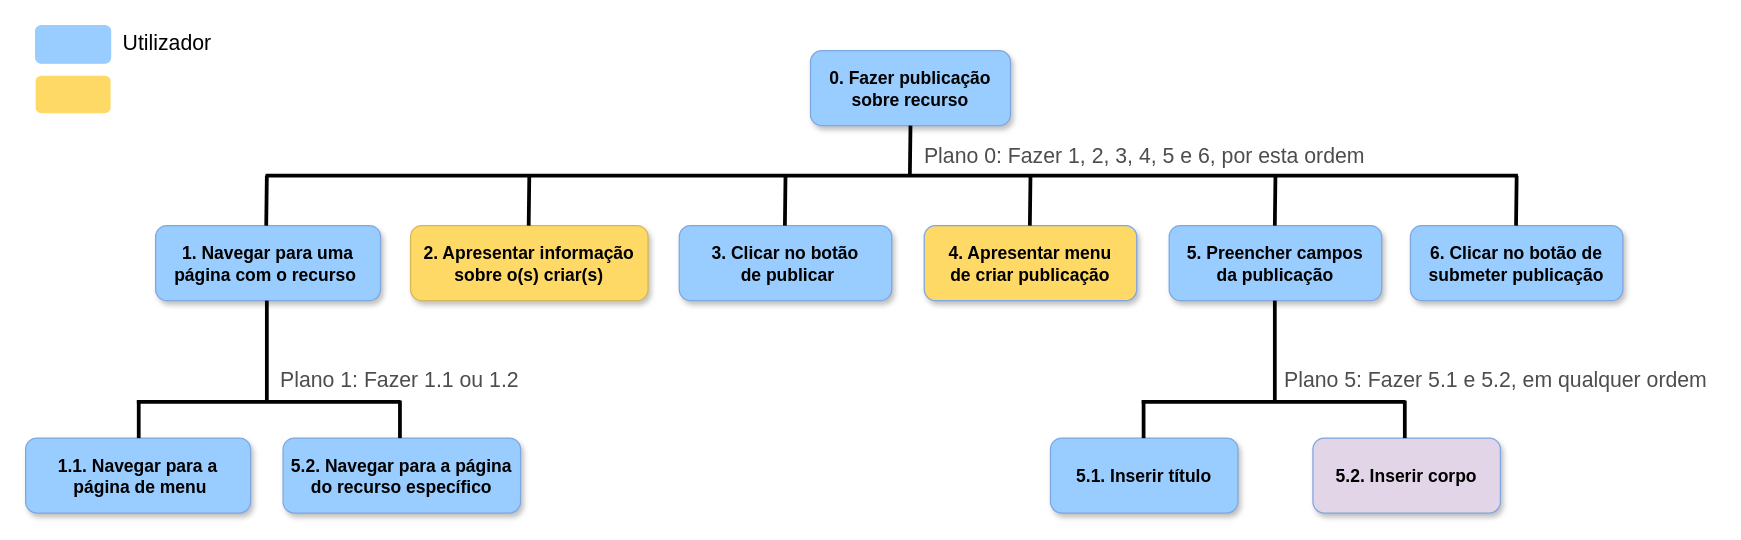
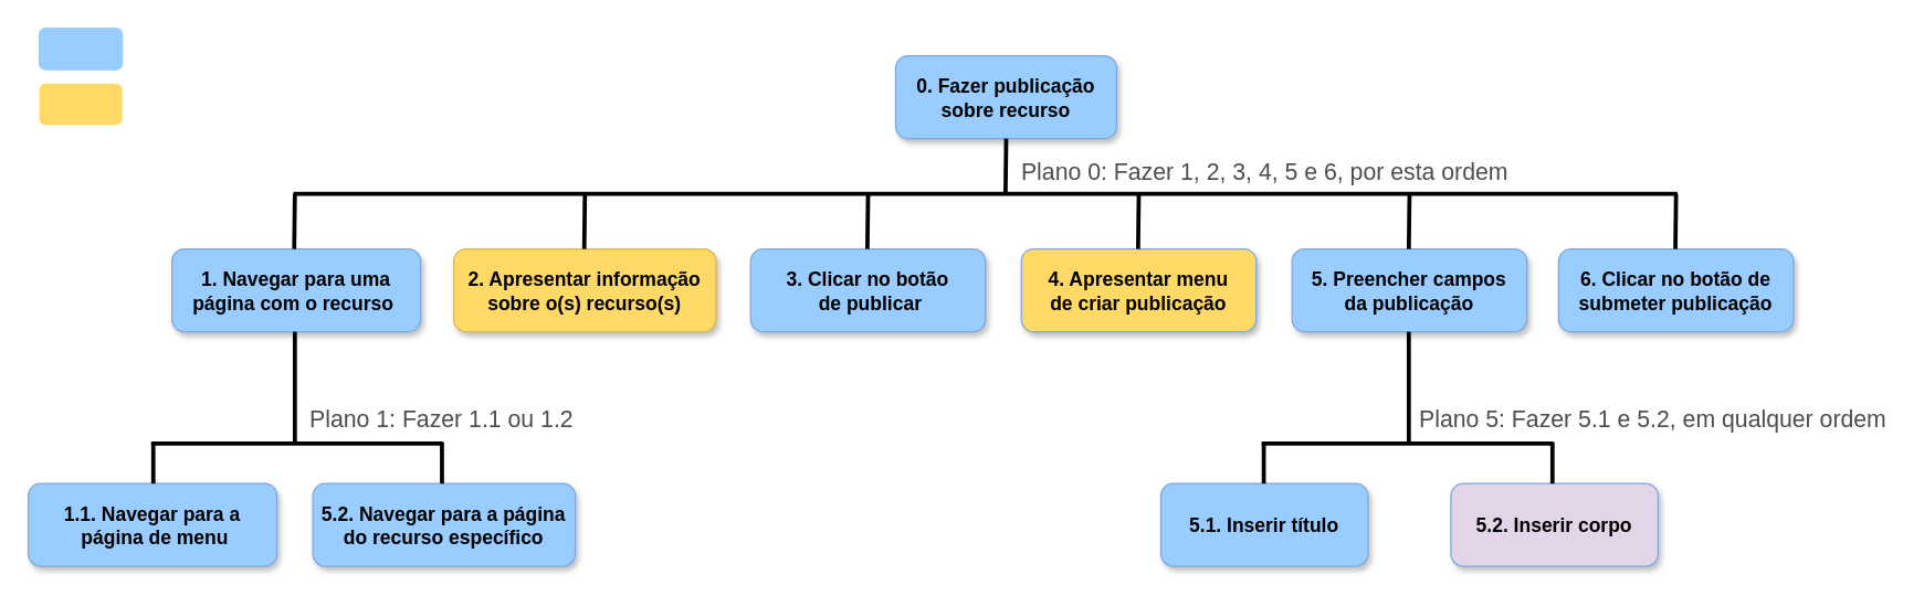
- <mxCell id="18" value="Utilizador" style="text;html=1;align=center;verticalAlign=middle;resizable=0;points=[];autosize=1;fontSize=17;" vertex="1" parent="1"><mxGeometry x="88" y="20" width="90" height="30" as="geometry" /></mxCell>
- <mxCell id="13" value="2. Apresentar informação&#10;sobre o(s) criar(s)" style="rounded=1;shadow=1;fontStyle=1;fontSize=14;strokeColor=#d6b656;fillColor=#FFD966;" vertex="1" parent="1"><mxGeometry x="328" y="180" width="190" height="60" as="geometry" /></mxCell>
+ <mxCell id="13" value="2. Apresentar informação&#10;sobre o(s) recurso(s)" style="rounded=1;shadow=1;fontStyle=1;fontSize=14;strokeColor=#d6b656;fillColor=#FFD966;" vertex="1" parent="1"><mxGeometry x="328" y="180" width="190" height="60" as="geometry" /></mxCell>
